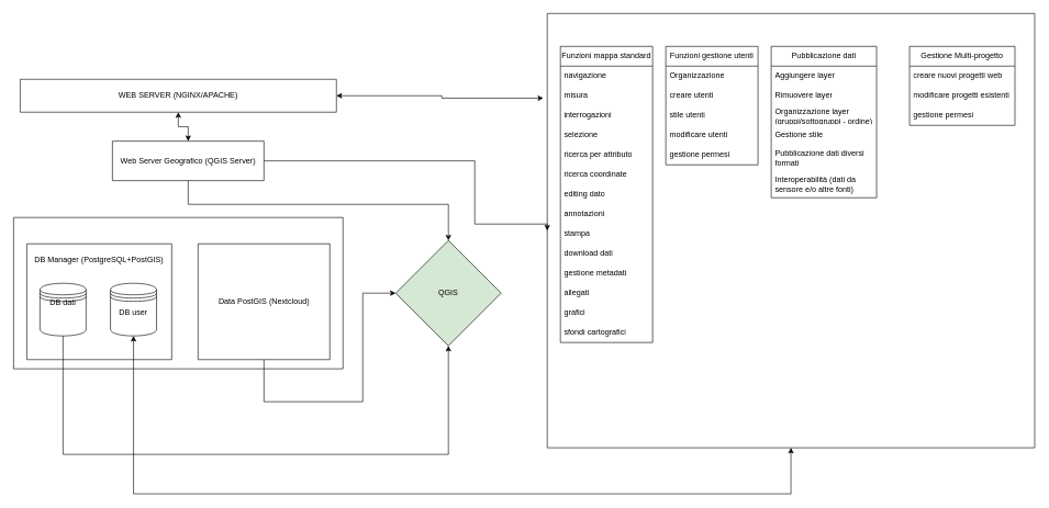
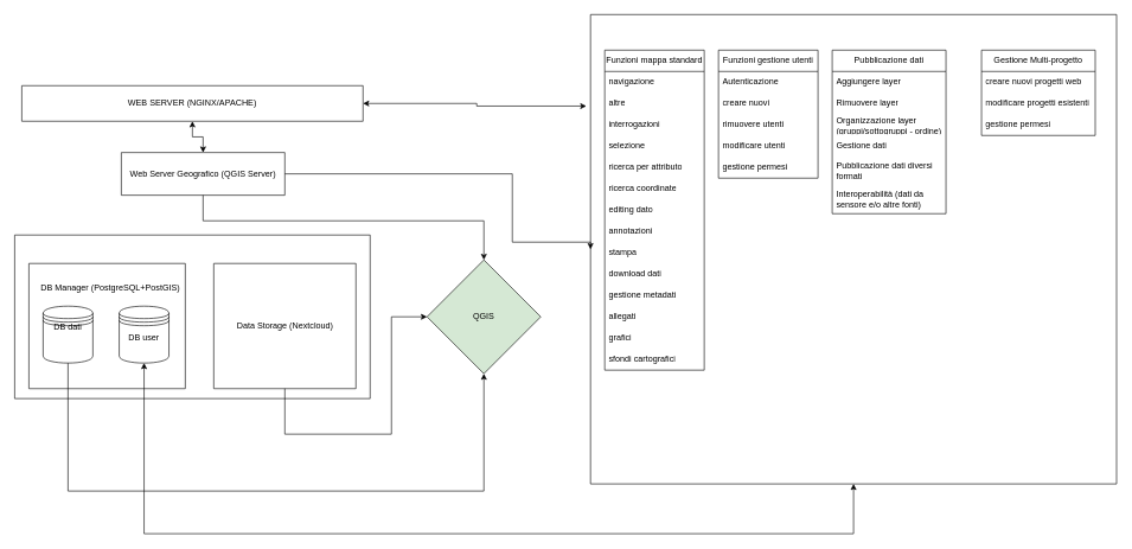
- <mxCell id="35" value="Organizzazione" style="text;strokeColor=none;fillColor=none;align=left;verticalAlign=middle;spacingLeft=4;spacingRight=4;overflow=hidden;points=[[0,0.5],[1,0.5]];portConstraint=eastwest;rotatable=0;whiteSpace=wrap;html=1;" vertex="1" parent="34"><mxGeometry y="30" width="140" height="30" as="geometry" /></mxCell>
+ <mxCell id="35" value="Autenticazione" style="text;strokeColor=none;fillColor=none;align=left;verticalAlign=middle;spacingLeft=4;spacingRight=4;overflow=hidden;points=[[0,0.5],[1,0.5]];portConstraint=eastwest;rotatable=0;whiteSpace=wrap;html=1;" vertex="1" parent="34"><mxGeometry y="30" width="140" height="30" as="geometry" /></mxCell>
- <mxCell id="21" value="misura" style="text;strokeColor=none;fillColor=none;align=left;verticalAlign=middle;spacingLeft=4;spacingRight=4;overflow=hidden;points=[[0,0.5],[1,0.5]];portConstraint=eastwest;rotatable=0;whiteSpace=wrap;html=1;" vertex="1" parent="19"><mxGeometry y="60" width="140" height="30" as="geometry" /></mxCell>
+ <mxCell id="21" value="altre" style="text;strokeColor=none;fillColor=none;align=left;verticalAlign=middle;spacingLeft=4;spacingRight=4;overflow=hidden;points=[[0,0.5],[1,0.5]];portConstraint=eastwest;rotatable=0;whiteSpace=wrap;html=1;" vertex="1" parent="19"><mxGeometry y="60" width="140" height="30" as="geometry" /></mxCell>
- <mxCell id="36" value="creare utenti" style="text;strokeColor=none;fillColor=none;align=left;verticalAlign=middle;spacingLeft=4;spacingRight=4;overflow=hidden;points=[[0,0.5],[1,0.5]];portConstraint=eastwest;rotatable=0;whiteSpace=wrap;html=1;" vertex="1" parent="34"><mxGeometry y="60" width="140" height="30" as="geometry" /></mxCell>
+ <mxCell id="36" value="creare nuovi" style="text;strokeColor=none;fillColor=none;align=left;verticalAlign=middle;spacingLeft=4;spacingRight=4;overflow=hidden;points=[[0,0.5],[1,0.5]];portConstraint=eastwest;rotatable=0;whiteSpace=wrap;html=1;" vertex="1" parent="34"><mxGeometry y="60" width="140" height="30" as="geometry" /></mxCell>
- <mxCell id="37" value="stile utenti" style="text;strokeColor=none;fillColor=none;align=left;verticalAlign=middle;spacingLeft=4;spacingRight=4;overflow=hidden;points=[[0,0.5],[1,0.5]];portConstraint=eastwest;rotatable=0;whiteSpace=wrap;html=1;" vertex="1" parent="34"><mxGeometry y="90" width="140" height="30" as="geometry" /></mxCell>
+ <mxCell id="37" value="rimuovere utenti" style="text;strokeColor=none;fillColor=none;align=left;verticalAlign=middle;spacingLeft=4;spacingRight=4;overflow=hidden;points=[[0,0.5],[1,0.5]];portConstraint=eastwest;rotatable=0;whiteSpace=wrap;html=1;" vertex="1" parent="34"><mxGeometry y="90" width="140" height="30" as="geometry" /></mxCell>
- <mxCell id="48" value="Gestione stile" style="text;strokeColor=none;fillColor=none;align=left;verticalAlign=middle;spacingLeft=4;spacingRight=4;overflow=hidden;points=[[0,0.5],[1,0.5]];portConstraint=eastwest;rotatable=0;whiteSpace=wrap;html=1;" vertex="1" parent="44"><mxGeometry y="120" width="160" height="30" as="geometry" /></mxCell>
+ <mxCell id="48" value="Gestione dati" style="text;strokeColor=none;fillColor=none;align=left;verticalAlign=middle;spacingLeft=4;spacingRight=4;overflow=hidden;points=[[0,0.5],[1,0.5]];portConstraint=eastwest;rotatable=0;whiteSpace=wrap;html=1;" vertex="1" parent="44"><mxGeometry y="120" width="160" height="30" as="geometry" /></mxCell>
- <mxCell id="17" value="DB Manager (PostgreSQL+PostGIS)" style="text;html=1;align=center;verticalAlign=middle;whiteSpace=wrap;rounded=0;" vertex="1" parent="12"><mxGeometry x="10" y="10" width="200" height="30" as="geometry" /></mxCell>
+ <mxCell id="17" value="DB Manager (PostgreSQL+PostGIS)" style="text;html=1;align=center;verticalAlign=middle;whiteSpace=wrap;rounded=0;" vertex="1" parent="12"><mxGeometry x="15" y="20" width="200" height="30" as="geometry" /></mxCell>
- <mxCell id="11" value="Data PostGIS (Nextcloud)" style="text;html=1;align=center;verticalAlign=middle;resizable=0;points=[];autosize=1;strokeColor=none;fillColor=none;" vertex="1" parent="10"><mxGeometry x="20" y="73" width="160" height="30" as="geometry" /></mxCell>
+ <mxCell id="11" value="Data Storage (Nextcloud)" style="text;html=1;align=center;verticalAlign=middle;resizable=0;points=[];autosize=1;strokeColor=none;fillColor=none;" vertex="1" parent="10"><mxGeometry x="20" y="73" width="160" height="30" as="geometry" /></mxCell>
